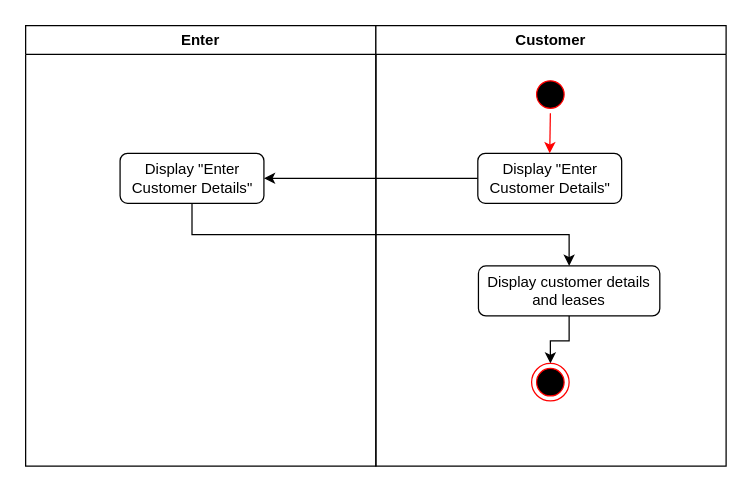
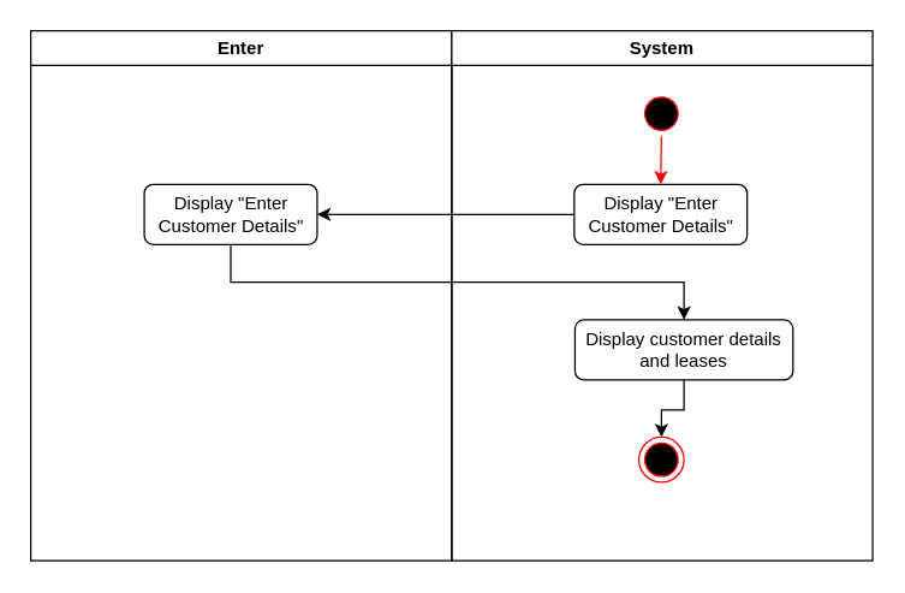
- <mxCell id="4" value="Customer" style="swimlane;whiteSpace=wrap" parent="1" vertex="1"><mxGeometry x="300" y="20" width="280" height="352" as="geometry" /></mxCell>
+ <mxCell id="4" value="System" style="swimlane;whiteSpace=wrap" parent="1" vertex="1"><mxGeometry x="300" y="20" width="280" height="352" as="geometry" /></mxCell>
